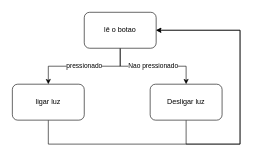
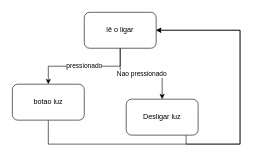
- <mxCell id="4" value="lê o botao" style="rounded=1;whiteSpace=wrap;html=1;" parent="1" vertex="1"><mxGeometry x="140" y="20" width="120" height="60" as="geometry" /></mxCell>
+ <mxCell id="4" value="lê o ligar" style="rounded=1;whiteSpace=wrap;html=1;" parent="1" vertex="1"><mxGeometry x="140" y="20" width="120" height="60" as="geometry" /></mxCell>
- <mxCell id="6" value="ligar luz" style="rounded=1;whiteSpace=wrap;html=1;" parent="1" vertex="1"><mxGeometry x="20" y="140" width="120" height="60" as="geometry" /></mxCell>
+ <mxCell id="6" value="botao luz" style="rounded=1;whiteSpace=wrap;html=1;" parent="1" vertex="1"><mxGeometry x="20" y="140" width="120" height="60" as="geometry" /></mxCell>
- <mxCell id="8" value="Desligar luz" style="rounded=1;whiteSpace=wrap;html=1;" parent="1" vertex="1"><mxGeometry x="250" y="140" width="120" height="60" as="geometry" /></mxCell>
+ <mxCell id="8" value="Desligar luz" style="rounded=1;whiteSpace=wrap;html=1;" parent="1" vertex="1"><mxGeometry x="210" y="165" width="120" height="60" as="geometry" /></mxCell>
